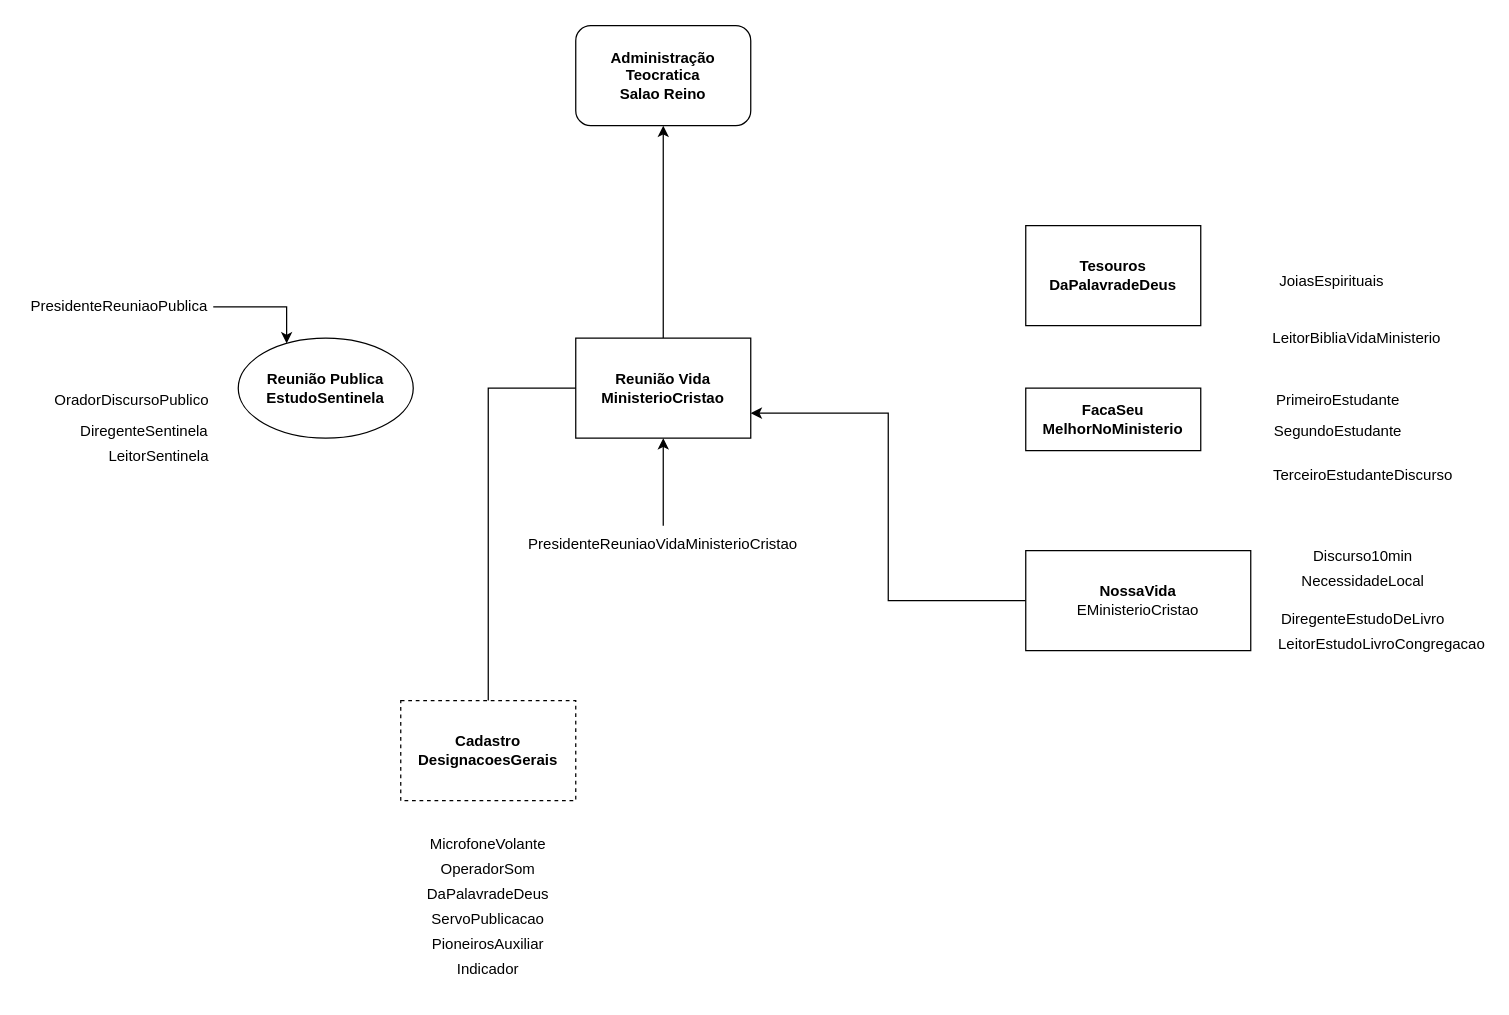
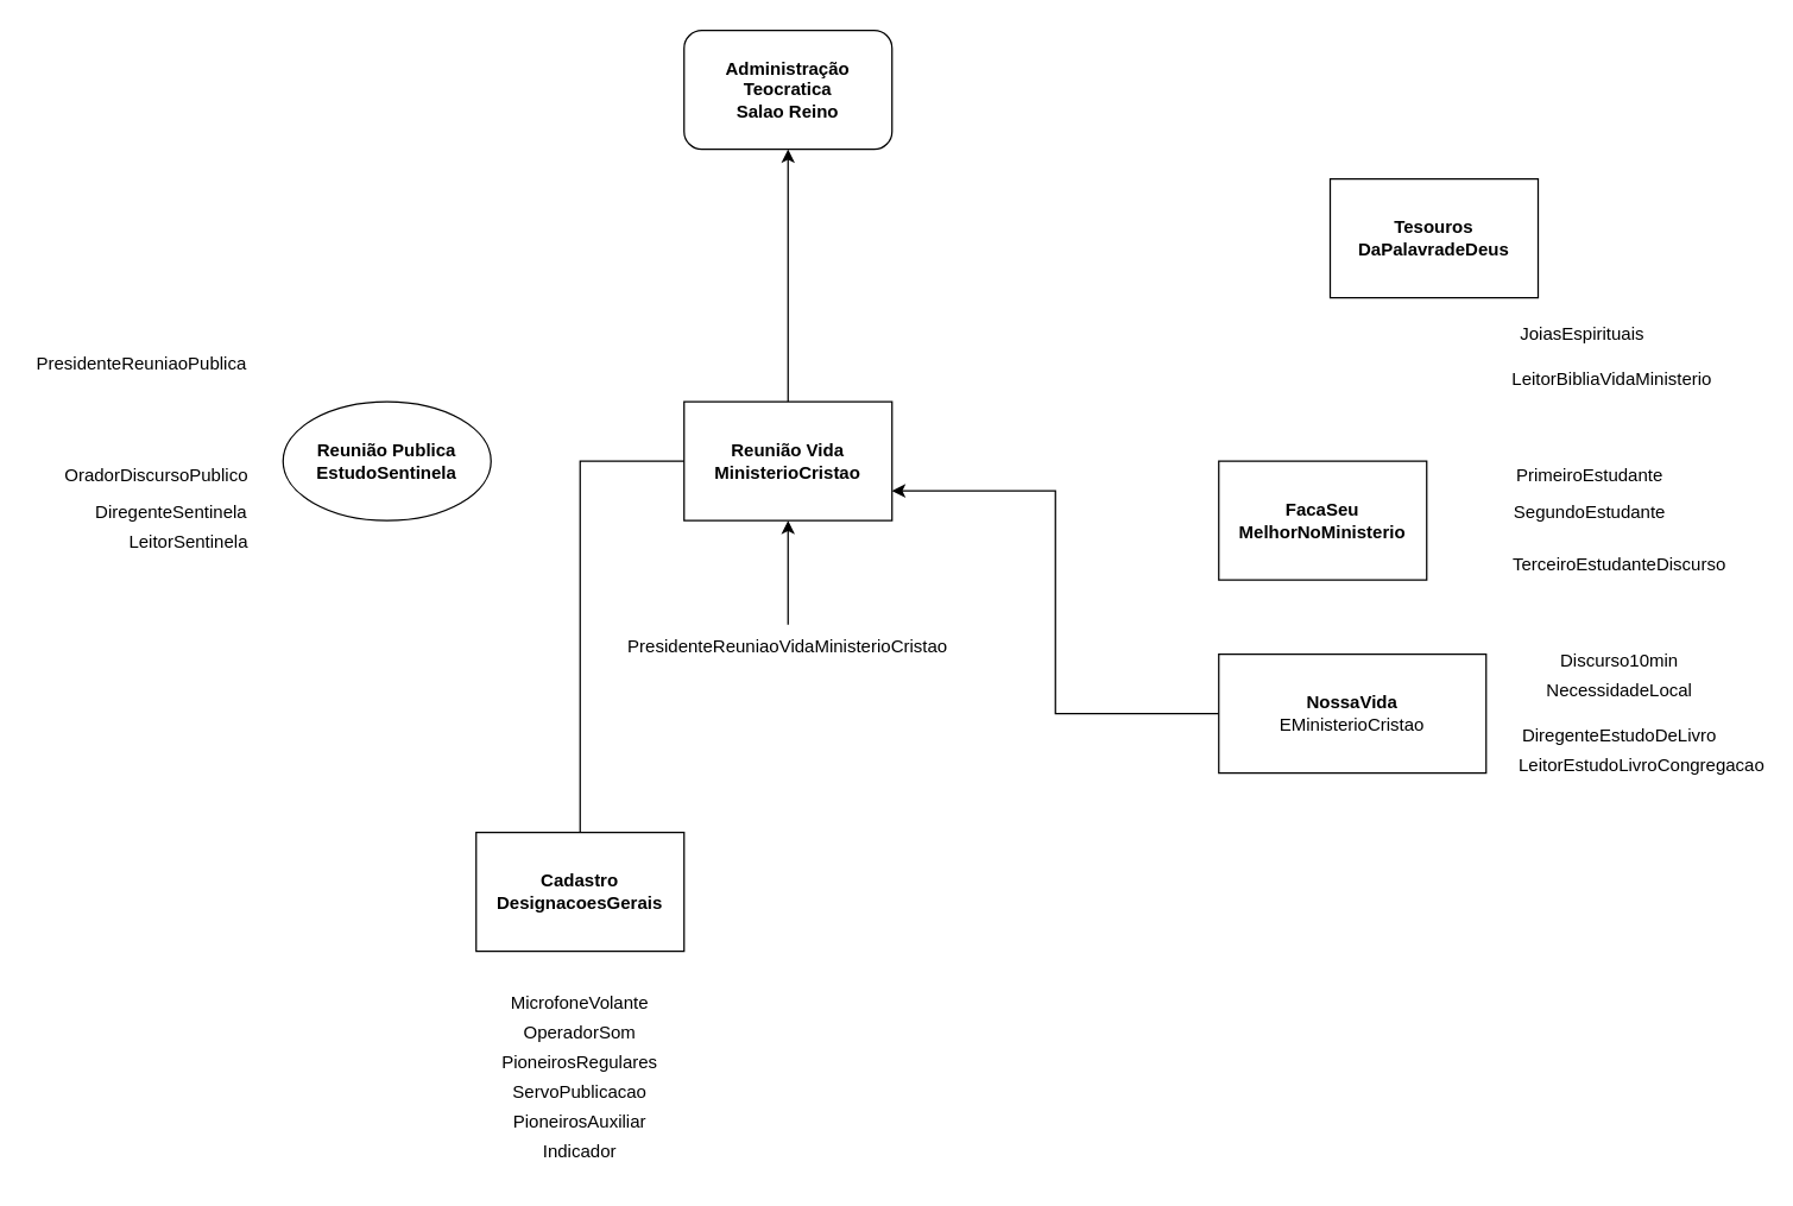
- <mxCell id="20" value="&lt;b&gt;Tesouros DaPalavradeDeus&lt;/b&gt;" style="rounded=0;whiteSpace=wrap;html=1;" vertex="1" parent="1"><mxGeometry x="820" y="180" width="140" height="80" as="geometry" /></mxCell>
+ <mxCell id="20" value="&lt;b&gt;Tesouros DaPalavradeDeus&lt;/b&gt;" style="rounded=0;whiteSpace=wrap;html=1;" vertex="1" parent="1"><mxGeometry x="895" y="120" width="140" height="80" as="geometry" /></mxCell>
- <mxCell id="12" style="edgeStyle=orthogonalEdgeStyle;rounded=0;orthogonalLoop=1;jettySize=auto;html=1;entryX=0.25;entryY=0;entryDx=0;entryDy=0;" edge="1" parent="1" source="13" target="3"><mxGeometry relative="1" as="geometry" /></mxCell>
- <mxCell id="9" value="LeitorBibliaVidaMinisterio" style="text;html=1;strokeColor=none;fillColor=none;align=center;verticalAlign=middle;whiteSpace=wrap;rounded=0;" vertex="1" parent="1"><mxGeometry x="1020" y="255" width="130" height="30" as="geometry" /></mxCell>
+ <mxCell id="9" value="LeitorBibliaVidaMinisterio" style="text;html=1;strokeColor=none;fillColor=none;align=center;verticalAlign=middle;whiteSpace=wrap;rounded=0;" vertex="1" parent="1"><mxGeometry x="1020" y="240" width="130" height="30" as="geometry" /></mxCell>
- <mxCell id="21" value="&lt;b&gt;FacaSeu&lt;br&gt;MelhorNoMinisterio&lt;/b&gt;" style="rounded=0;whiteSpace=wrap;html=1;" vertex="1" parent="1"><mxGeometry x="820" y="310" width="140" height="50" as="geometry" /></mxCell>
+ <mxCell id="21" value="&lt;b&gt;FacaSeu&lt;br&gt;MelhorNoMinisterio&lt;/b&gt;" style="rounded=0;whiteSpace=wrap;html=1;" vertex="1" parent="1"><mxGeometry x="820" y="310" width="140" height="80" as="geometry" /></mxCell>
- <mxCell id="32" value="&lt;b&gt;Cadastro&lt;br&gt;DesignacoesGerais&lt;/b&gt;" style="rounded=0;whiteSpace=wrap;html=1;dashed=1;" vertex="1" parent="1"><mxGeometry x="320" y="560" width="140" height="80" as="geometry" /></mxCell>
+ <mxCell id="32" value="&lt;b&gt;Cadastro&lt;br&gt;DesignacoesGerais&lt;/b&gt;" style="rounded=0;whiteSpace=wrap;html=1;" vertex="1" parent="1"><mxGeometry x="320" y="560" width="140" height="80" as="geometry" /></mxCell>
- <mxCell id="28" value="DaPalavradeDeus" style="text;html=1;strokeColor=none;fillColor=none;align=center;verticalAlign=middle;whiteSpace=wrap;rounded=0;" vertex="1" parent="1"><mxGeometry x="360" y="700" width="60" height="30" as="geometry" /></mxCell>
+ <mxCell id="28" value="PioneirosRegulares" style="text;html=1;strokeColor=none;fillColor=none;align=center;verticalAlign=middle;whiteSpace=wrap;rounded=0;" vertex="1" parent="1"><mxGeometry x="360" y="700" width="60" height="30" as="geometry" /></mxCell>
